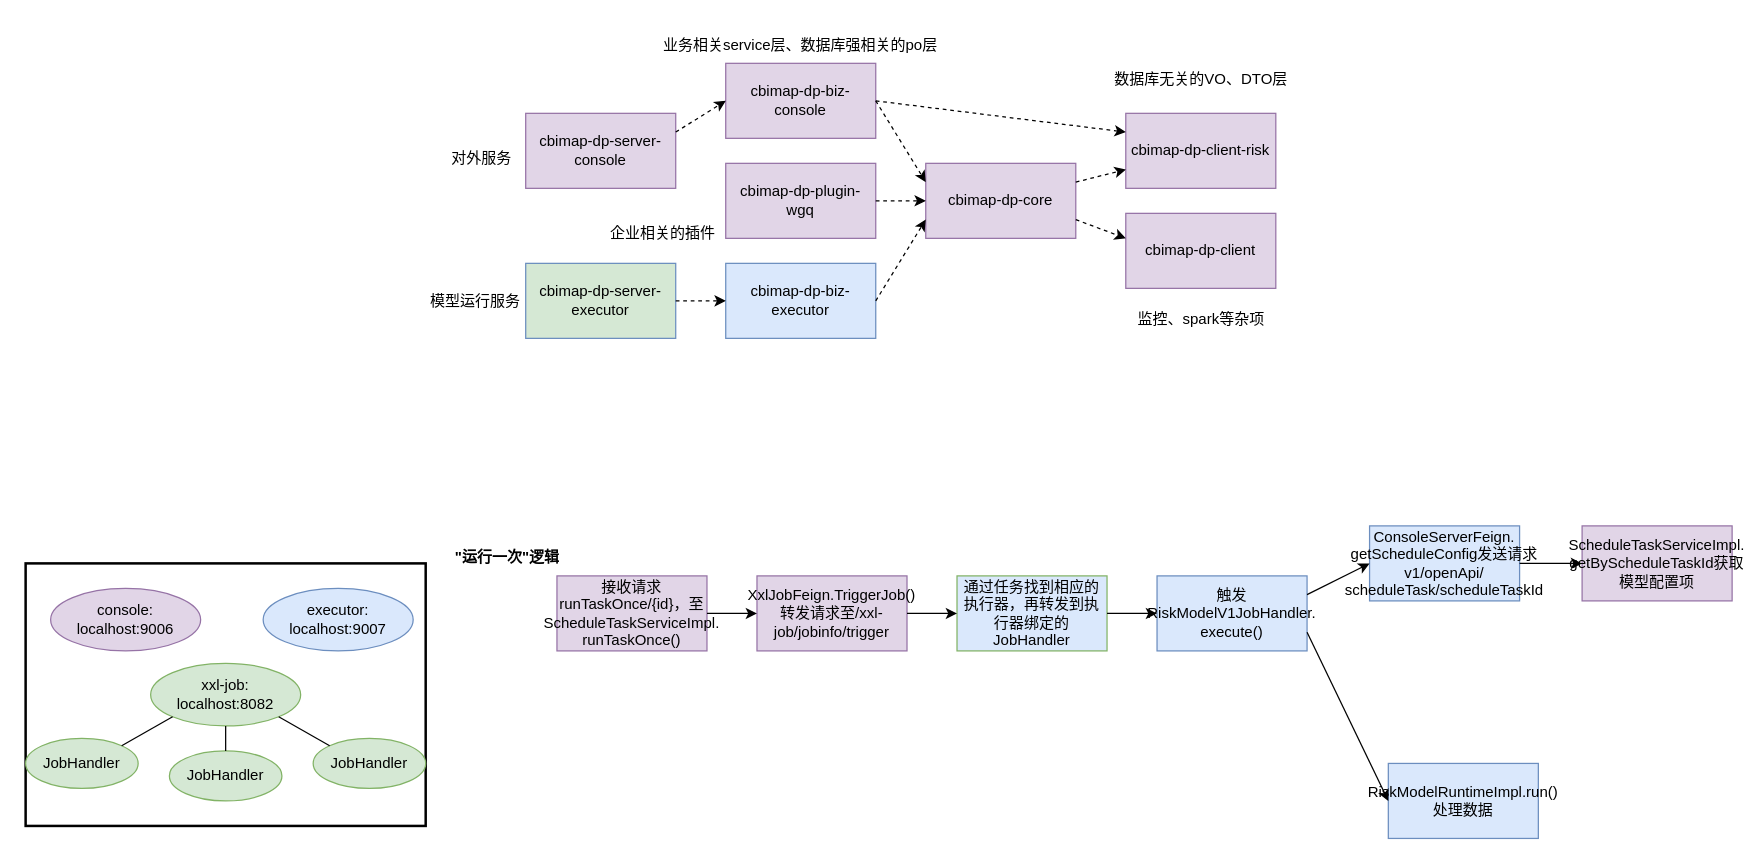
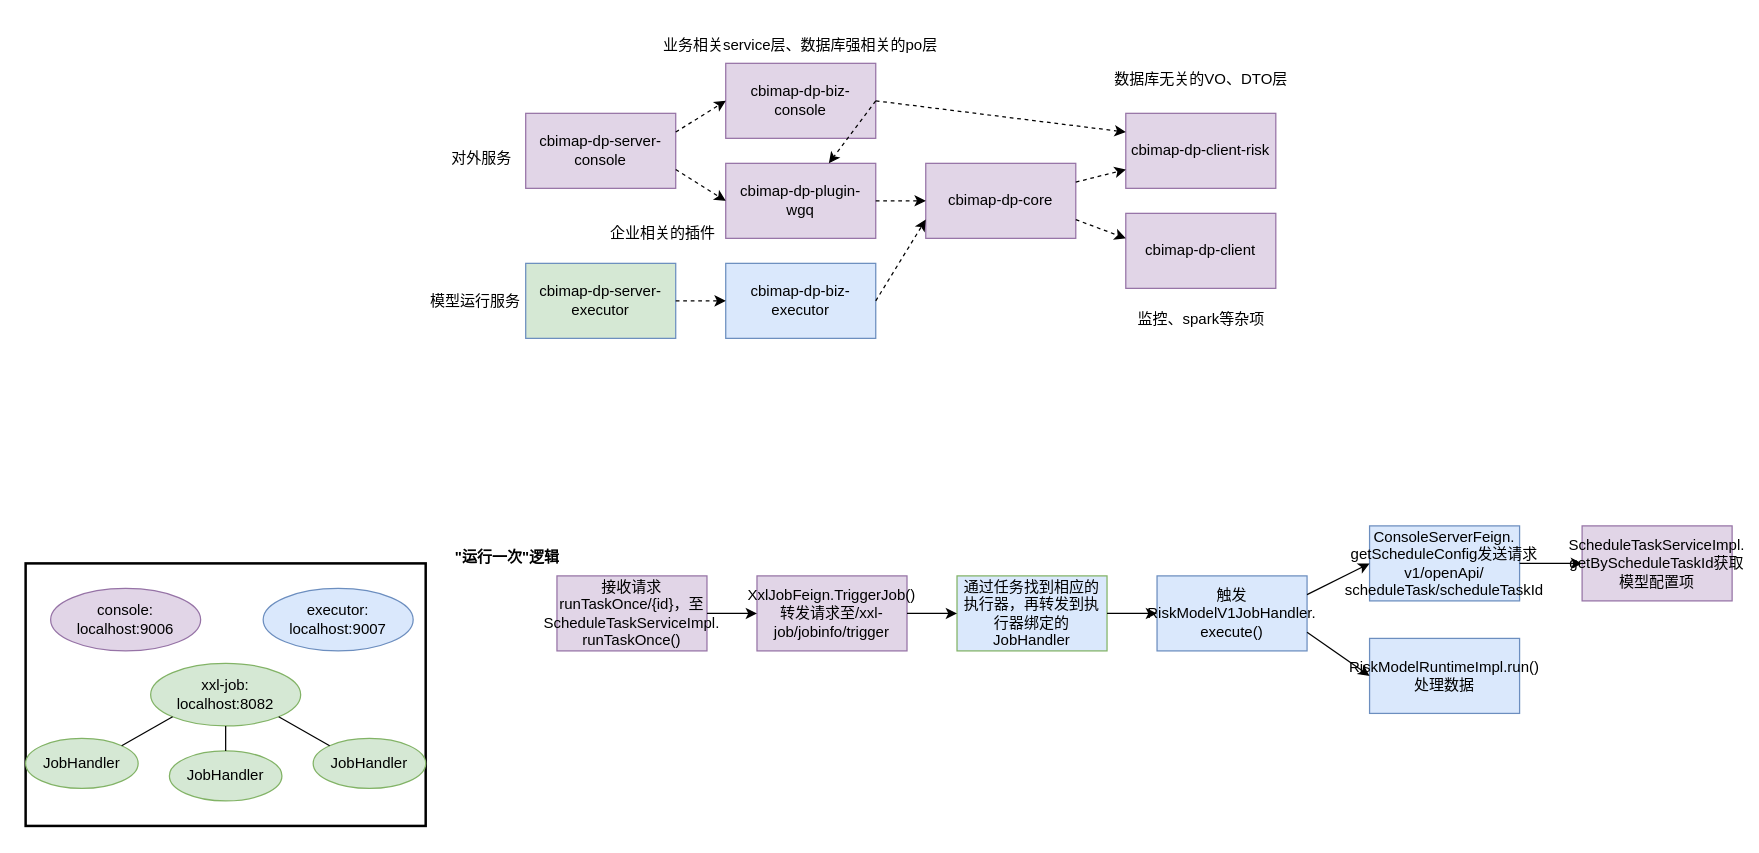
- <mxCell id="14" value="" style="endArrow=classic;html=1;rounded=0;entryX=0;entryY=0.25;entryDx=0;entryDy=0;exitX=1;exitY=0.5;exitDx=0;exitDy=0;dashed=1;" parent="1" source="5" target="9" edge="1"><mxGeometry width="50" height="50" relative="1" as="geometry"><mxPoint x="670" y="-30" as="sourcePoint" /><mxPoint x="760" y="-50" as="targetPoint" /></mxGeometry></mxCell>
+ <mxCell id="14" value="" style="endArrow=classic;html=1;rounded=0;exitX=1;exitY=0.5;exitDx=0;exitDy=0;dashed=1;" parent="1" source="5" target="6" edge="1"><mxGeometry width="50" height="50" relative="1" as="geometry"><mxPoint x="670" y="-30" as="sourcePoint" /><mxPoint x="760" y="-50" as="targetPoint" /></mxGeometry></mxCell>
+ <mxCell id="8" value="" style="endArrow=classic;html=1;rounded=0;entryX=0;entryY=0.5;entryDx=0;entryDy=0;exitX=1;exitY=0.75;exitDx=0;exitDy=0;dashed=1;" parent="1" source="3" target="6" edge="1"><mxGeometry width="50" height="50" relative="1" as="geometry"><mxPoint x="510" y="130" as="sourcePoint" /><mxPoint x="590" y="70" as="targetPoint" /></mxGeometry></mxCell>
- <mxCell id="47" value="RiskModelRuntimeImpl.run()处理数据" style="rounded=0;whiteSpace=wrap;html=1;fillColor=#dae8fc;strokeColor=#6c8ebf;" vertex="1" parent="1"><mxGeometry x="1110" y="610" width="120" height="60" as="geometry" /></mxCell>
+ <mxCell id="47" value="RiskModelRuntimeImpl.run()处理数据" style="rounded=0;whiteSpace=wrap;html=1;fillColor=#dae8fc;strokeColor=#6c8ebf;" vertex="1" parent="1"><mxGeometry x="1095" y="510" width="120" height="60" as="geometry" /></mxCell>
